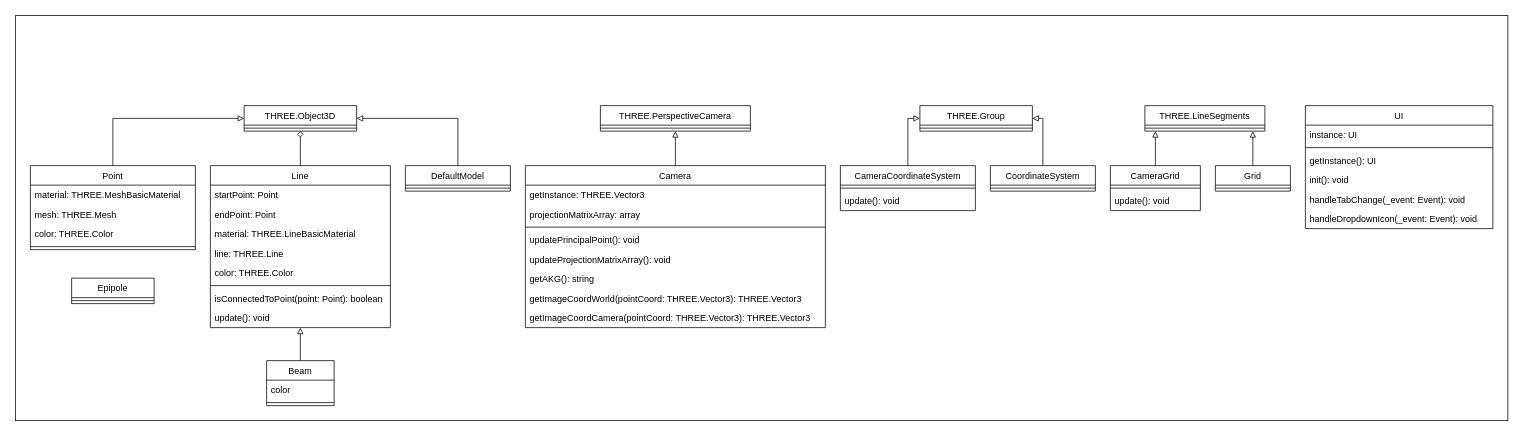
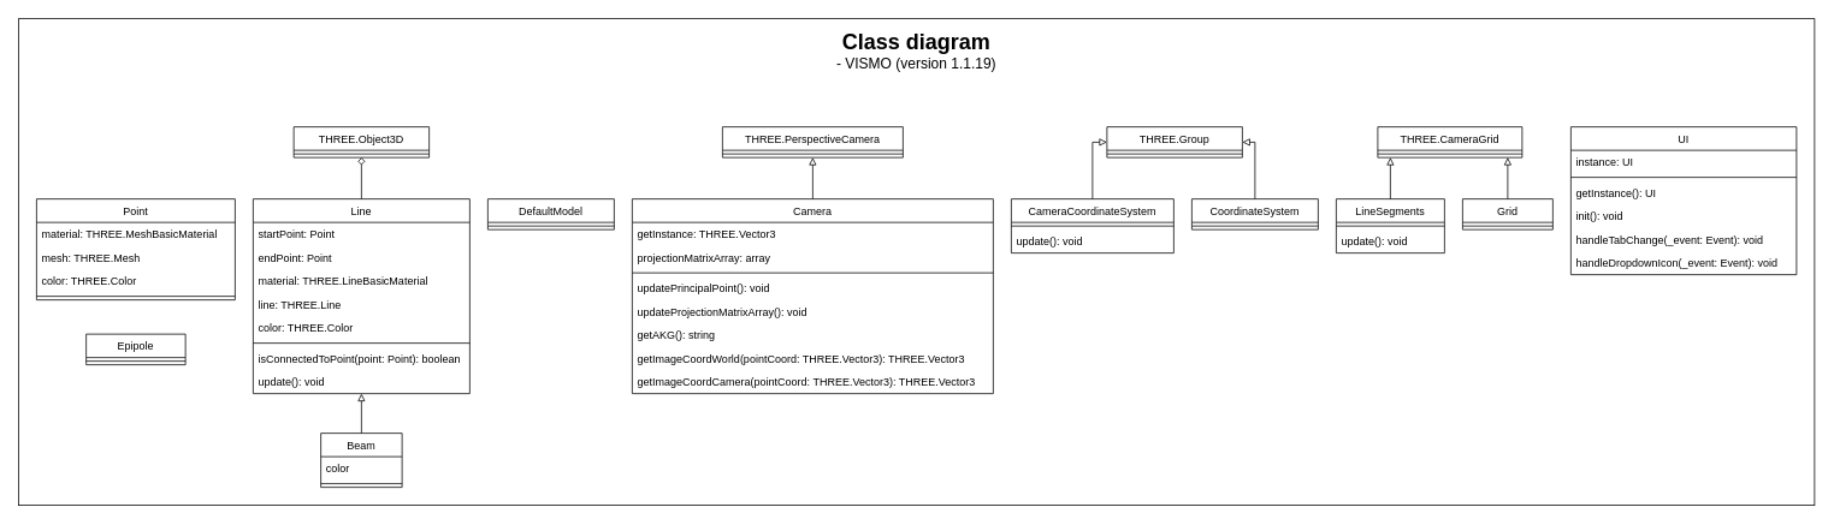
+ <mxCell id="17" value="&lt;div&gt;&lt;font size=&quot;1&quot;&gt;&lt;b&gt;&lt;font style=&quot;font-size: 24px;&quot;&gt;Class diagram&lt;br&gt;&lt;/font&gt;&lt;/b&gt;&lt;/font&gt;&lt;/div&gt;&lt;div style=&quot;font-size: 16px;&quot;&gt;&lt;font style=&quot;font-size: 16px;&quot;&gt;- VISMO &lt;font style=&quot;font-size: 16px;&quot;&gt;(version 1.1.19)&lt;/font&gt;&lt;/font&gt;&lt;/div&gt;" style="text;html=1;strokeColor=none;fillColor=none;align=center;verticalAlign=middle;whiteSpace=wrap;rounded=0;" vertex="1" parent="1"><mxGeometry x="870" y="20" width="290" height="70" as="geometry" /></mxCell>
- <mxCell id="43" value="THREE.LineSegments" style="swimlane;fontStyle=0;align=center;verticalAlign=top;childLayout=stackLayout;horizontal=1;startSize=26;horizontalStack=0;resizeParent=1;resizeLast=0;collapsible=1;marginBottom=0;rounded=0;shadow=0;strokeWidth=1;" vertex="1" parent="1"><mxGeometry x="1526" y="140" width="160" height="34" as="geometry"><mxRectangle x="130" y="380" width="160" height="26" as="alternateBounds" /></mxGeometry></mxCell>
+ <mxCell id="43" value="THREE.CameraGrid" style="swimlane;fontStyle=0;align=center;verticalAlign=top;childLayout=stackLayout;horizontal=1;startSize=26;horizontalStack=0;resizeParent=1;resizeLast=0;collapsible=1;marginBottom=0;rounded=0;shadow=0;strokeWidth=1;" vertex="1" parent="1"><mxGeometry x="1526" y="140" width="160" height="34" as="geometry"><mxRectangle x="130" y="380" width="160" height="26" as="alternateBounds" /></mxGeometry></mxCell>
- <mxCell id="59" value="" style="endArrow=block;html=1;rounded=0;fontSize=16;exitX=0.5;exitY=0;exitDx=0;exitDy=0;entryX=0;entryY=0.5;entryDx=0;entryDy=0;endFill=0;" edge="1" parent="1" source="18" target="15"><mxGeometry width="50" height="50" relative="1" as="geometry"><mxPoint x="520" y="430" as="sourcePoint" /><mxPoint x="570" y="380" as="targetPoint" /><Array as="points"><mxPoint x="150" y="157" /></Array></mxGeometry></mxCell>
- <mxCell id="62" value="" style="endArrow=block;html=1;rounded=0;fontSize=16;exitX=0.5;exitY=0;exitDx=0;exitDy=0;endFill=0;entryX=1;entryY=0.5;entryDx=0;entryDy=0;" edge="1" parent="1" source="57" target="15"><mxGeometry width="50" height="50" relative="1" as="geometry"><mxPoint x="410" y="230" as="sourcePoint" /><mxPoint x="410" y="184" as="targetPoint" /><Array as="points"><mxPoint x="610" y="157" /></Array></mxGeometry></mxCell>
- <mxCell id="45" value="CameraGrid" style="swimlane;fontStyle=0;align=center;verticalAlign=top;childLayout=stackLayout;horizontal=1;startSize=26;horizontalStack=0;resizeParent=1;resizeLast=0;collapsible=1;marginBottom=0;rounded=0;shadow=0;strokeWidth=1;" vertex="1" parent="1"><mxGeometry x="1480" y="220" width="120" height="60" as="geometry"><mxRectangle x="220" y="120" width="160" height="26" as="alternateBounds" /></mxGeometry></mxCell>
+ <mxCell id="45" value="LineSegments" style="swimlane;fontStyle=0;align=center;verticalAlign=top;childLayout=stackLayout;horizontal=1;startSize=26;horizontalStack=0;resizeParent=1;resizeLast=0;collapsible=1;marginBottom=0;rounded=0;shadow=0;strokeWidth=1;" vertex="1" parent="1"><mxGeometry x="1480" y="220" width="120" height="60" as="geometry"><mxRectangle x="220" y="120" width="160" height="26" as="alternateBounds" /></mxGeometry></mxCell>
